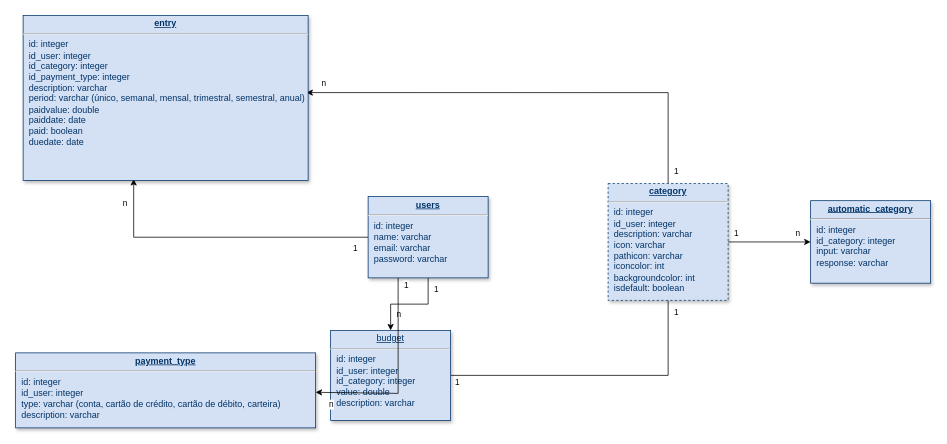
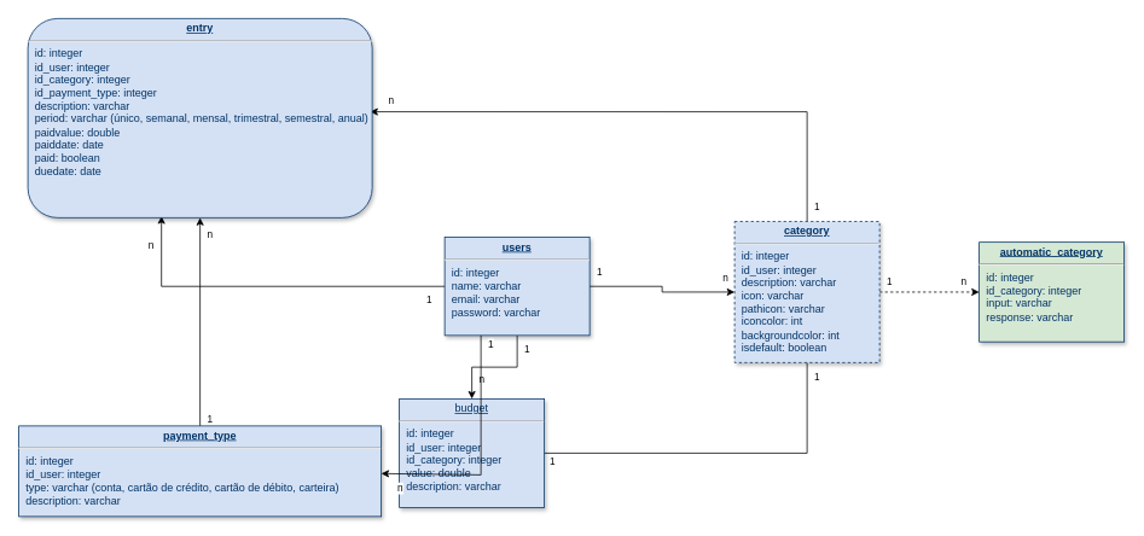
- <mxCell id="23" value="&lt;p style=&quot;margin: 4px 0px 0px; text-align: center;&quot;&gt;&lt;b&gt;&lt;u&gt;entry&lt;/u&gt;&lt;/b&gt;&lt;br&gt;&lt;/p&gt;&lt;hr&gt;&lt;p style=&quot;margin: 0px; margin-left: 8px;&quot;&gt;id: integer&lt;/p&gt;&lt;p style=&quot;margin: 0px; margin-left: 8px;&quot;&gt;id_user: integer&lt;/p&gt;&lt;p style=&quot;margin: 0px; margin-left: 8px;&quot;&gt;id_category: integer&lt;/p&gt;&lt;p style=&quot;margin: 0px; margin-left: 8px;&quot;&gt;id_payment_type: integer&lt;/p&gt;&lt;p style=&quot;margin: 0px; margin-left: 8px;&quot;&gt;description: varchar&lt;/p&gt;&lt;p style=&quot;margin: 0px; margin-left: 8px;&quot;&gt;period: varchar (único, semanal, mensal, trimestral, semestral, anual)&lt;/p&gt;&lt;p style=&quot;margin: 0px; margin-left: 8px;&quot;&gt;paidvalue: double&lt;/p&gt;&lt;p style=&quot;margin: 0px; margin-left: 8px;&quot;&gt;paiddate: date&lt;/p&gt;&lt;p style=&quot;margin: 0px; margin-left: 8px;&quot;&gt;paid: boolean&lt;/p&gt;&lt;p style=&quot;margin: 0px; margin-left: 8px;&quot;&gt;duedate: date&lt;br&gt;&lt;/p&gt;&lt;p style=&quot;margin: 0px; margin-left: 8px;&quot;&gt;&lt;br&gt;&lt;/p&gt;&lt;p style=&quot;margin: 0px; margin-left: 8px;&quot;&gt;&lt;br&gt;&lt;/p&gt;" style="verticalAlign=top;align=left;overflow=fill;fontSize=12;fontFamily=Helvetica;html=1;strokeColor=#003366;shadow=1;fillColor=#D4E1F5;fontColor=#003366" parent="1" vertex="1"><mxGeometry x="30" y="20" width="380" height="220" as="geometry" /></mxCell>
+ <mxCell id="23" value="&lt;p style=&quot;margin: 4px 0px 0px; text-align: center;&quot;&gt;&lt;b&gt;&lt;u&gt;entry&lt;/u&gt;&lt;/b&gt;&lt;br&gt;&lt;/p&gt;&lt;hr&gt;&lt;p style=&quot;margin: 0px; margin-left: 8px;&quot;&gt;id: integer&lt;/p&gt;&lt;p style=&quot;margin: 0px; margin-left: 8px;&quot;&gt;id_user: integer&lt;/p&gt;&lt;p style=&quot;margin: 0px; margin-left: 8px;&quot;&gt;id_category: integer&lt;/p&gt;&lt;p style=&quot;margin: 0px; margin-left: 8px;&quot;&gt;id_payment_type: integer&lt;/p&gt;&lt;p style=&quot;margin: 0px; margin-left: 8px;&quot;&gt;description: varchar&lt;/p&gt;&lt;p style=&quot;margin: 0px; margin-left: 8px;&quot;&gt;period: varchar (único, semanal, mensal, trimestral, semestral, anual)&lt;/p&gt;&lt;p style=&quot;margin: 0px; margin-left: 8px;&quot;&gt;paidvalue: double&lt;/p&gt;&lt;p style=&quot;margin: 0px; margin-left: 8px;&quot;&gt;paiddate: date&lt;/p&gt;&lt;p style=&quot;margin: 0px; margin-left: 8px;&quot;&gt;paid: boolean&lt;/p&gt;&lt;p style=&quot;margin: 0px; margin-left: 8px;&quot;&gt;duedate: date&lt;br&gt;&lt;/p&gt;&lt;p style=&quot;margin: 0px; margin-left: 8px;&quot;&gt;&lt;br&gt;&lt;/p&gt;&lt;p style=&quot;margin: 0px; margin-left: 8px;&quot;&gt;&lt;br&gt;&lt;/p&gt;" style="verticalAlign=top;align=left;overflow=fill;fontSize=12;fontFamily=Helvetica;html=1;strokeColor=#003366;shadow=1;fillColor=#D4E1F5;fontColor=#003366;rounded=1;" parent="1" vertex="1"><mxGeometry x="30" y="20" width="380" height="220" as="geometry" /></mxCell>
+ <mxCell id="5" style="edgeStyle=orthogonalEdgeStyle;rounded=0;orthogonalLoop=1;jettySize=auto;html=1;entryX=0;entryY=0.5;entryDx=0;entryDy=0;" parent="1" source="11" target="22" edge="1"><mxGeometry relative="1" as="geometry" /></mxCell>
+ <mxCell id="6" value="n" style="edgeLabel;html=1;align=center;verticalAlign=middle;resizable=0;points=[];" parent="5" vertex="1" connectable="0"><mxGeometry x="0.787" y="-1" relative="1" as="geometry"><mxPoint x="7" y="-17" as="offset" /></mxGeometry></mxCell>
+ <mxCell id="7" value="1" style="edgeLabel;html=1;align=center;verticalAlign=middle;resizable=0;points=[];" parent="5" vertex="1" connectable="0"><mxGeometry x="-0.838" relative="1" as="geometry"><mxPoint x="-3" y="-16" as="offset" /></mxGeometry></mxCell>
- <mxCell id="19" style="edgeStyle=orthogonalEdgeStyle;rounded=0;orthogonalLoop=1;jettySize=auto;html=1;" edge="1" parent="1" source="22" target="24"><mxGeometry relative="1" as="geometry" /></mxCell>
+ <mxCell id="19" style="edgeStyle=orthogonalEdgeStyle;rounded=0;orthogonalLoop=1;jettySize=auto;html=1;dashed=1;" edge="1" parent="1" source="22" target="24"><mxGeometry relative="1" as="geometry" /></mxCell>
- <mxCell id="24" value="&lt;p style=&quot;margin: 0px; margin-top: 4px; text-align: center; text-decoration: underline;&quot;&gt;&lt;strong&gt;automatic_category&lt;/strong&gt;&lt;/p&gt;&lt;hr&gt;&lt;p style=&quot;margin: 0px; margin-left: 8px;&quot;&gt;id: integer&lt;/p&gt;&lt;p style=&quot;margin: 0px; margin-left: 8px;&quot;&gt;id_category: integer&lt;/p&gt;&lt;p style=&quot;margin: 0px; margin-left: 8px;&quot;&gt;input: varchar&lt;/p&gt;&lt;p style=&quot;margin: 0px; margin-left: 8px;&quot;&gt;response: varchar&lt;/p&gt;&lt;p style=&quot;margin: 0px; margin-left: 8px;&quot;&gt;&lt;br&gt;&lt;/p&gt;" style="verticalAlign=top;align=left;overflow=fill;fontSize=12;fontFamily=Helvetica;html=1;strokeColor=#003366;shadow=1;fillColor=#D4E1F5;fontColor=#003366" parent="1" vertex="1"><mxGeometry x="1080" y="267.07" width="160" height="110" as="geometry" /></mxCell>
+ <mxCell id="24" value="&lt;p style=&quot;margin: 0px; margin-top: 4px; text-align: center; text-decoration: underline;&quot;&gt;&lt;strong&gt;automatic_category&lt;/strong&gt;&lt;/p&gt;&lt;hr&gt;&lt;p style=&quot;margin: 0px; margin-left: 8px;&quot;&gt;id: integer&lt;/p&gt;&lt;p style=&quot;margin: 0px; margin-left: 8px;&quot;&gt;id_category: integer&lt;/p&gt;&lt;p style=&quot;margin: 0px; margin-left: 8px;&quot;&gt;input: varchar&lt;/p&gt;&lt;p style=&quot;margin: 0px; margin-left: 8px;&quot;&gt;response: varchar&lt;/p&gt;&lt;p style=&quot;margin: 0px; margin-left: 8px;&quot;&gt;&lt;br&gt;&lt;/p&gt;" style="verticalAlign=top;align=left;overflow=fill;fontSize=12;fontFamily=Helvetica;html=1;strokeColor=#003366;shadow=1;fillColor=#d5e8d4;fontColor=#003366;" parent="1" vertex="1"><mxGeometry x="1080" y="267.07" width="160" height="110" as="geometry" /></mxCell>
+ <mxCell id="25" style="edgeStyle=orthogonalEdgeStyle;rounded=0;orthogonalLoop=1;jettySize=auto;html=1;" parent="1" source="28" target="23" edge="1"><mxGeometry relative="1" as="geometry" /></mxCell>
+ <mxCell id="26" value="1" style="edgeLabel;html=1;align=center;verticalAlign=middle;resizable=0;points=[];" parent="25" vertex="1" connectable="0"><mxGeometry x="-0.935" relative="1" as="geometry"><mxPoint x="10" y="-2" as="offset" /></mxGeometry></mxCell>
+ <mxCell id="27" value="n" style="edgeLabel;html=1;align=center;verticalAlign=middle;resizable=0;points=[];" parent="25" vertex="1" connectable="0"><mxGeometry x="0.845" relative="1" as="geometry"><mxPoint x="10" as="offset" /></mxGeometry></mxCell>
